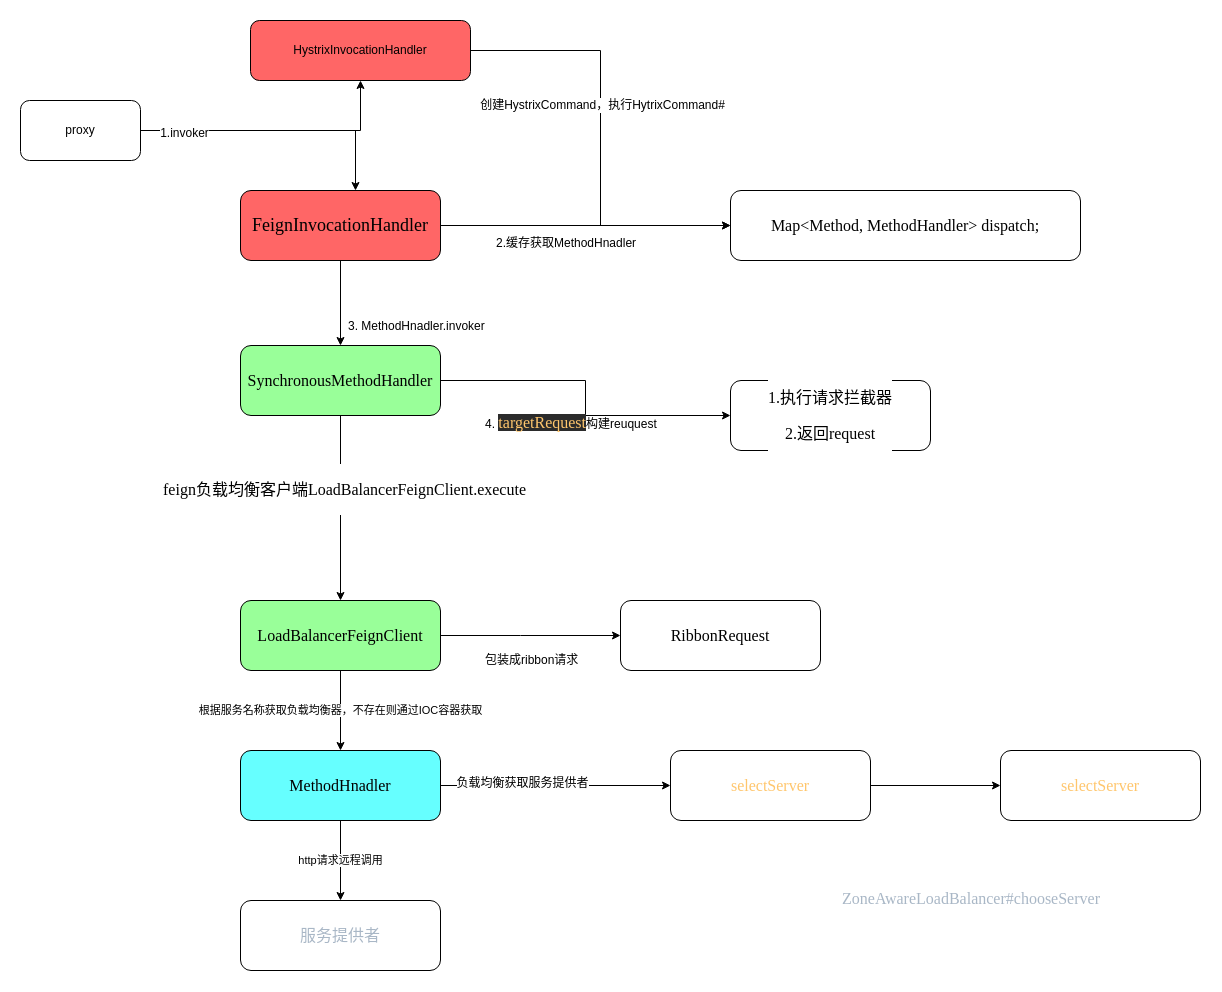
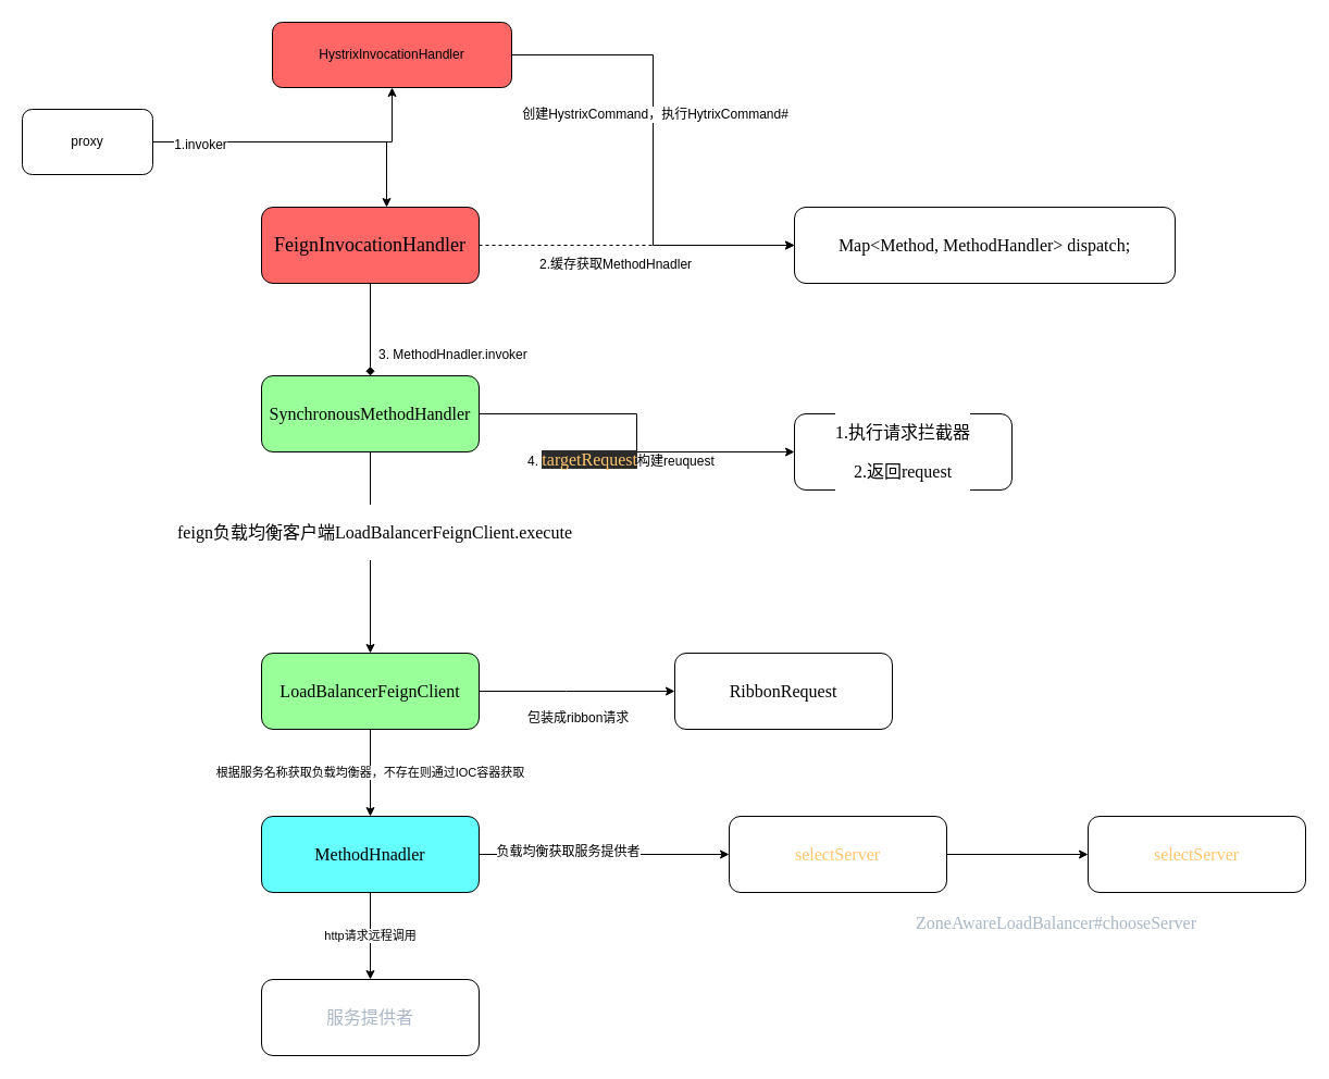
- <mxCell id="10" value="" style="edgeStyle=orthogonalEdgeStyle;rounded=0;orthogonalLoop=1;jettySize=auto;html=1;" edge="1" parent="1" source="12" target="31"><mxGeometry relative="1" as="geometry" /></mxCell>
+ <mxCell id="10" value="" style="edgeStyle=orthogonalEdgeStyle;rounded=0;orthogonalLoop=1;jettySize=auto;html=1;dashed=1;" edge="1" parent="1" source="12" target="31"><mxGeometry relative="1" as="geometry" /></mxCell>
- <mxCell id="11" value="" style="edgeStyle=orthogonalEdgeStyle;rounded=0;orthogonalLoop=1;jettySize=auto;html=1;" edge="1" parent="1" source="12" target="16"><mxGeometry relative="1" as="geometry" /></mxCell>
+ <mxCell id="11" value="" style="edgeStyle=orthogonalEdgeStyle;rounded=0;orthogonalLoop=1;jettySize=auto;html=1;endArrow=diamond;" edge="1" parent="1" source="12" target="16"><mxGeometry relative="1" as="geometry" /></mxCell>
- <mxCell id="36" value="&lt;pre style=&quot;color: rgb(169, 183, 198); font-family: consolas; font-size: 12pt;&quot;&gt;&lt;span style=&quot;font-family: consolas; font-size: 12pt; white-space: nowrap;&quot;&gt;ZoneAwareLoadBalancer&lt;/span&gt;#chooseServer&lt;/pre&gt;" style="text;html=1;resizable=0;points=[];autosize=1;align=left;verticalAlign=top;spacingTop=-4;" vertex="1" parent="1"><mxGeometry x="840" y="870" width="320" height="60" as="geometry" /></mxCell>
+ <mxCell id="36" value="&lt;pre style=&quot;color: rgb(169, 183, 198); font-family: consolas; font-size: 12pt;&quot;&gt;&lt;span style=&quot;font-family: consolas; font-size: 12pt; white-space: nowrap;&quot;&gt;ZoneAwareLoadBalancer&lt;/span&gt;#chooseServer&lt;/pre&gt;" style="text;html=1;resizable=0;points=[];autosize=1;align=left;verticalAlign=top;spacingTop=-4;" vertex="1" parent="1"><mxGeometry x="840" y="820" width="320" height="60" as="geometry" /></mxCell>
